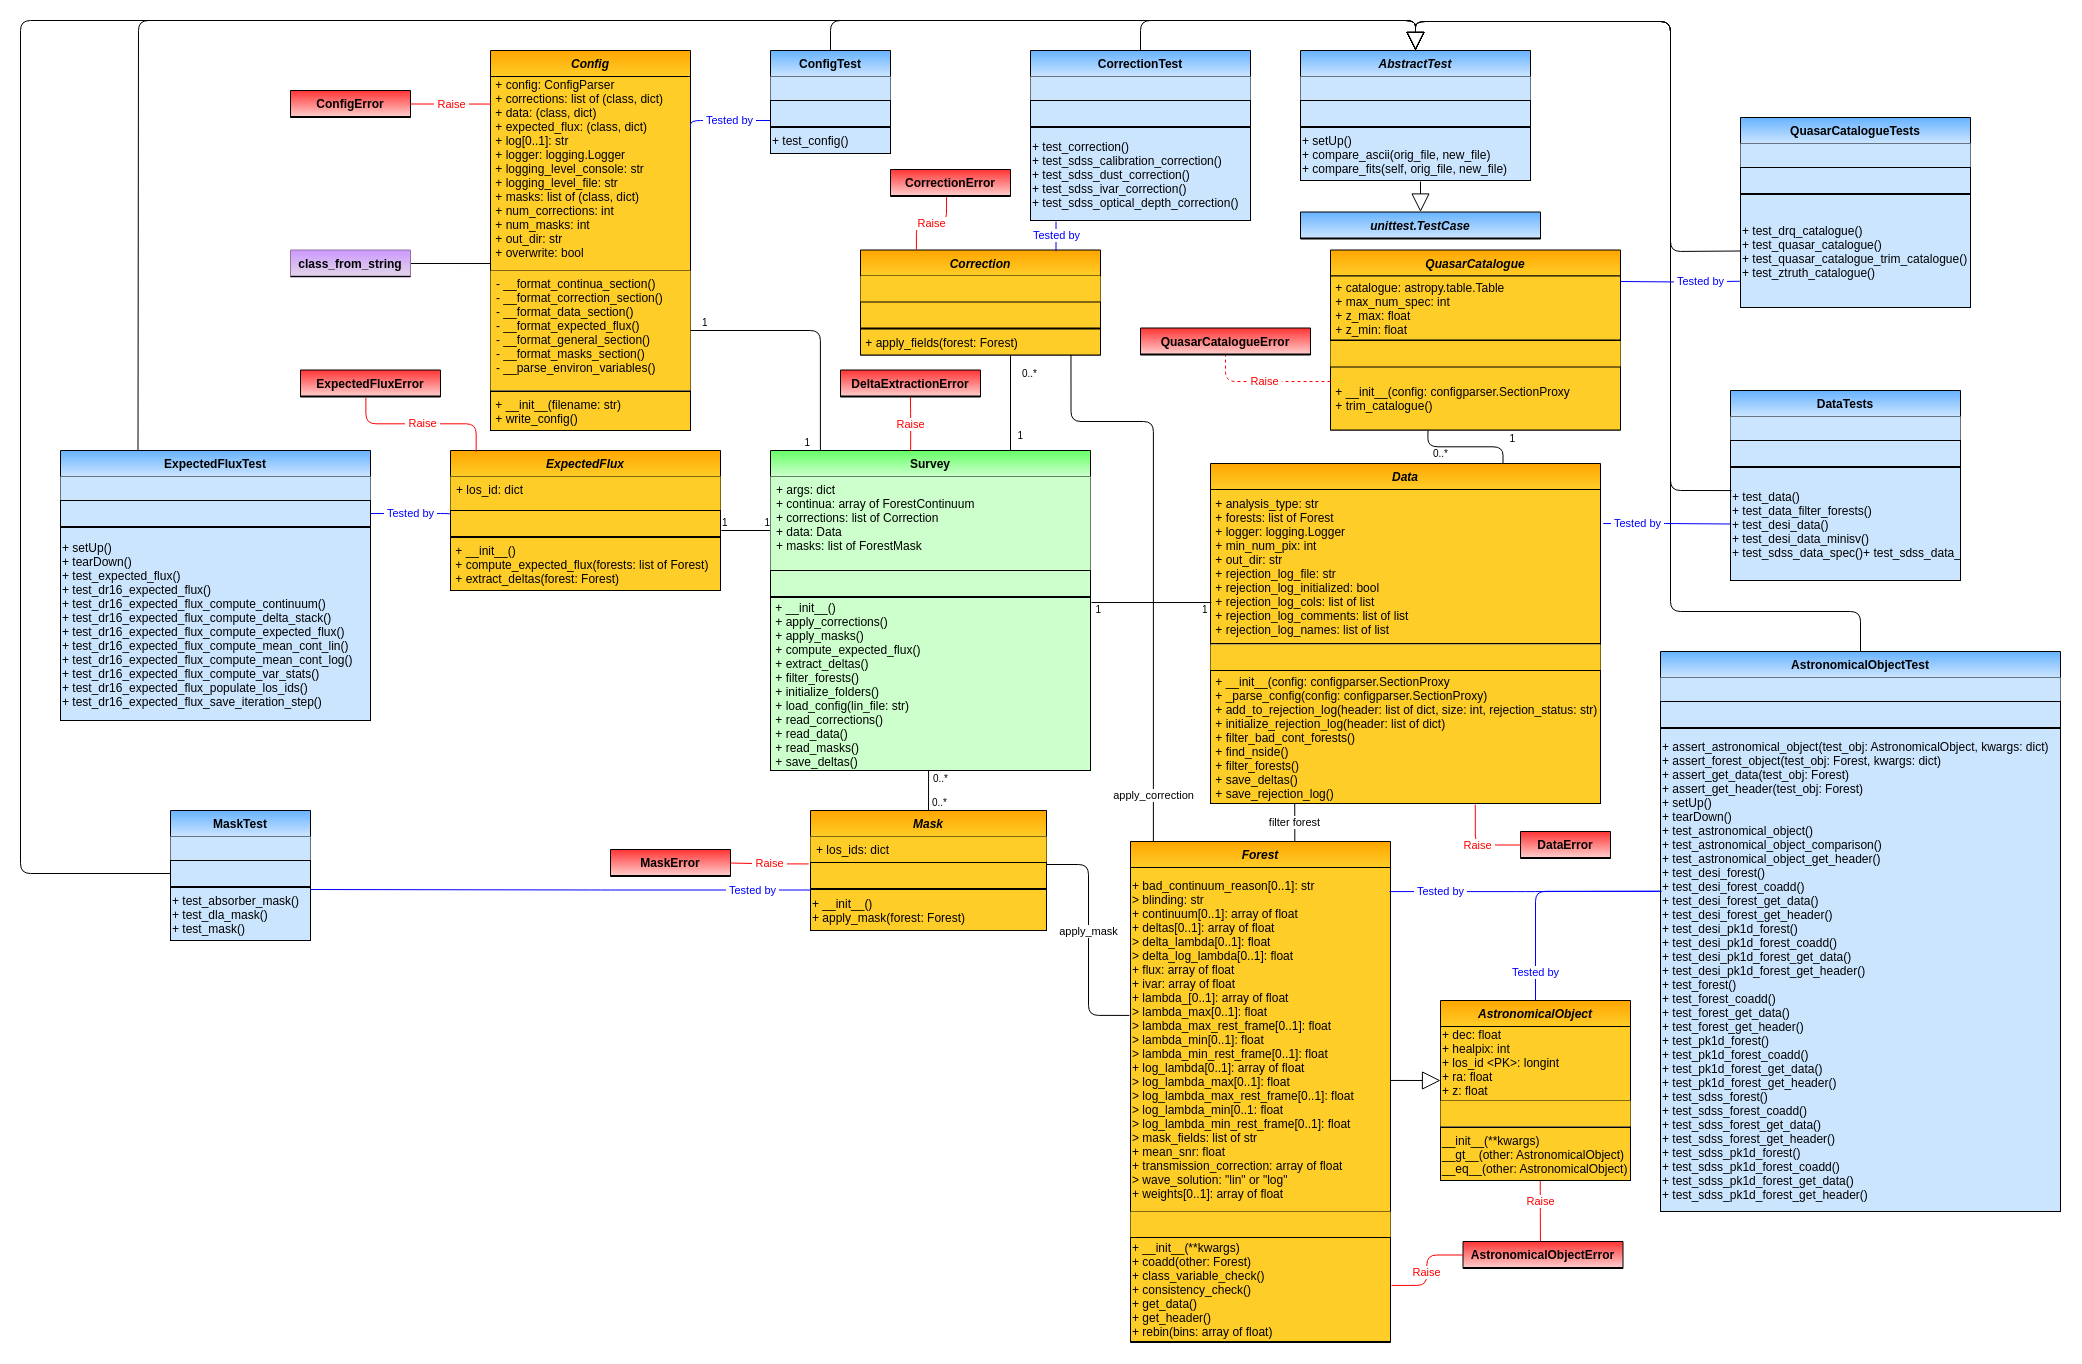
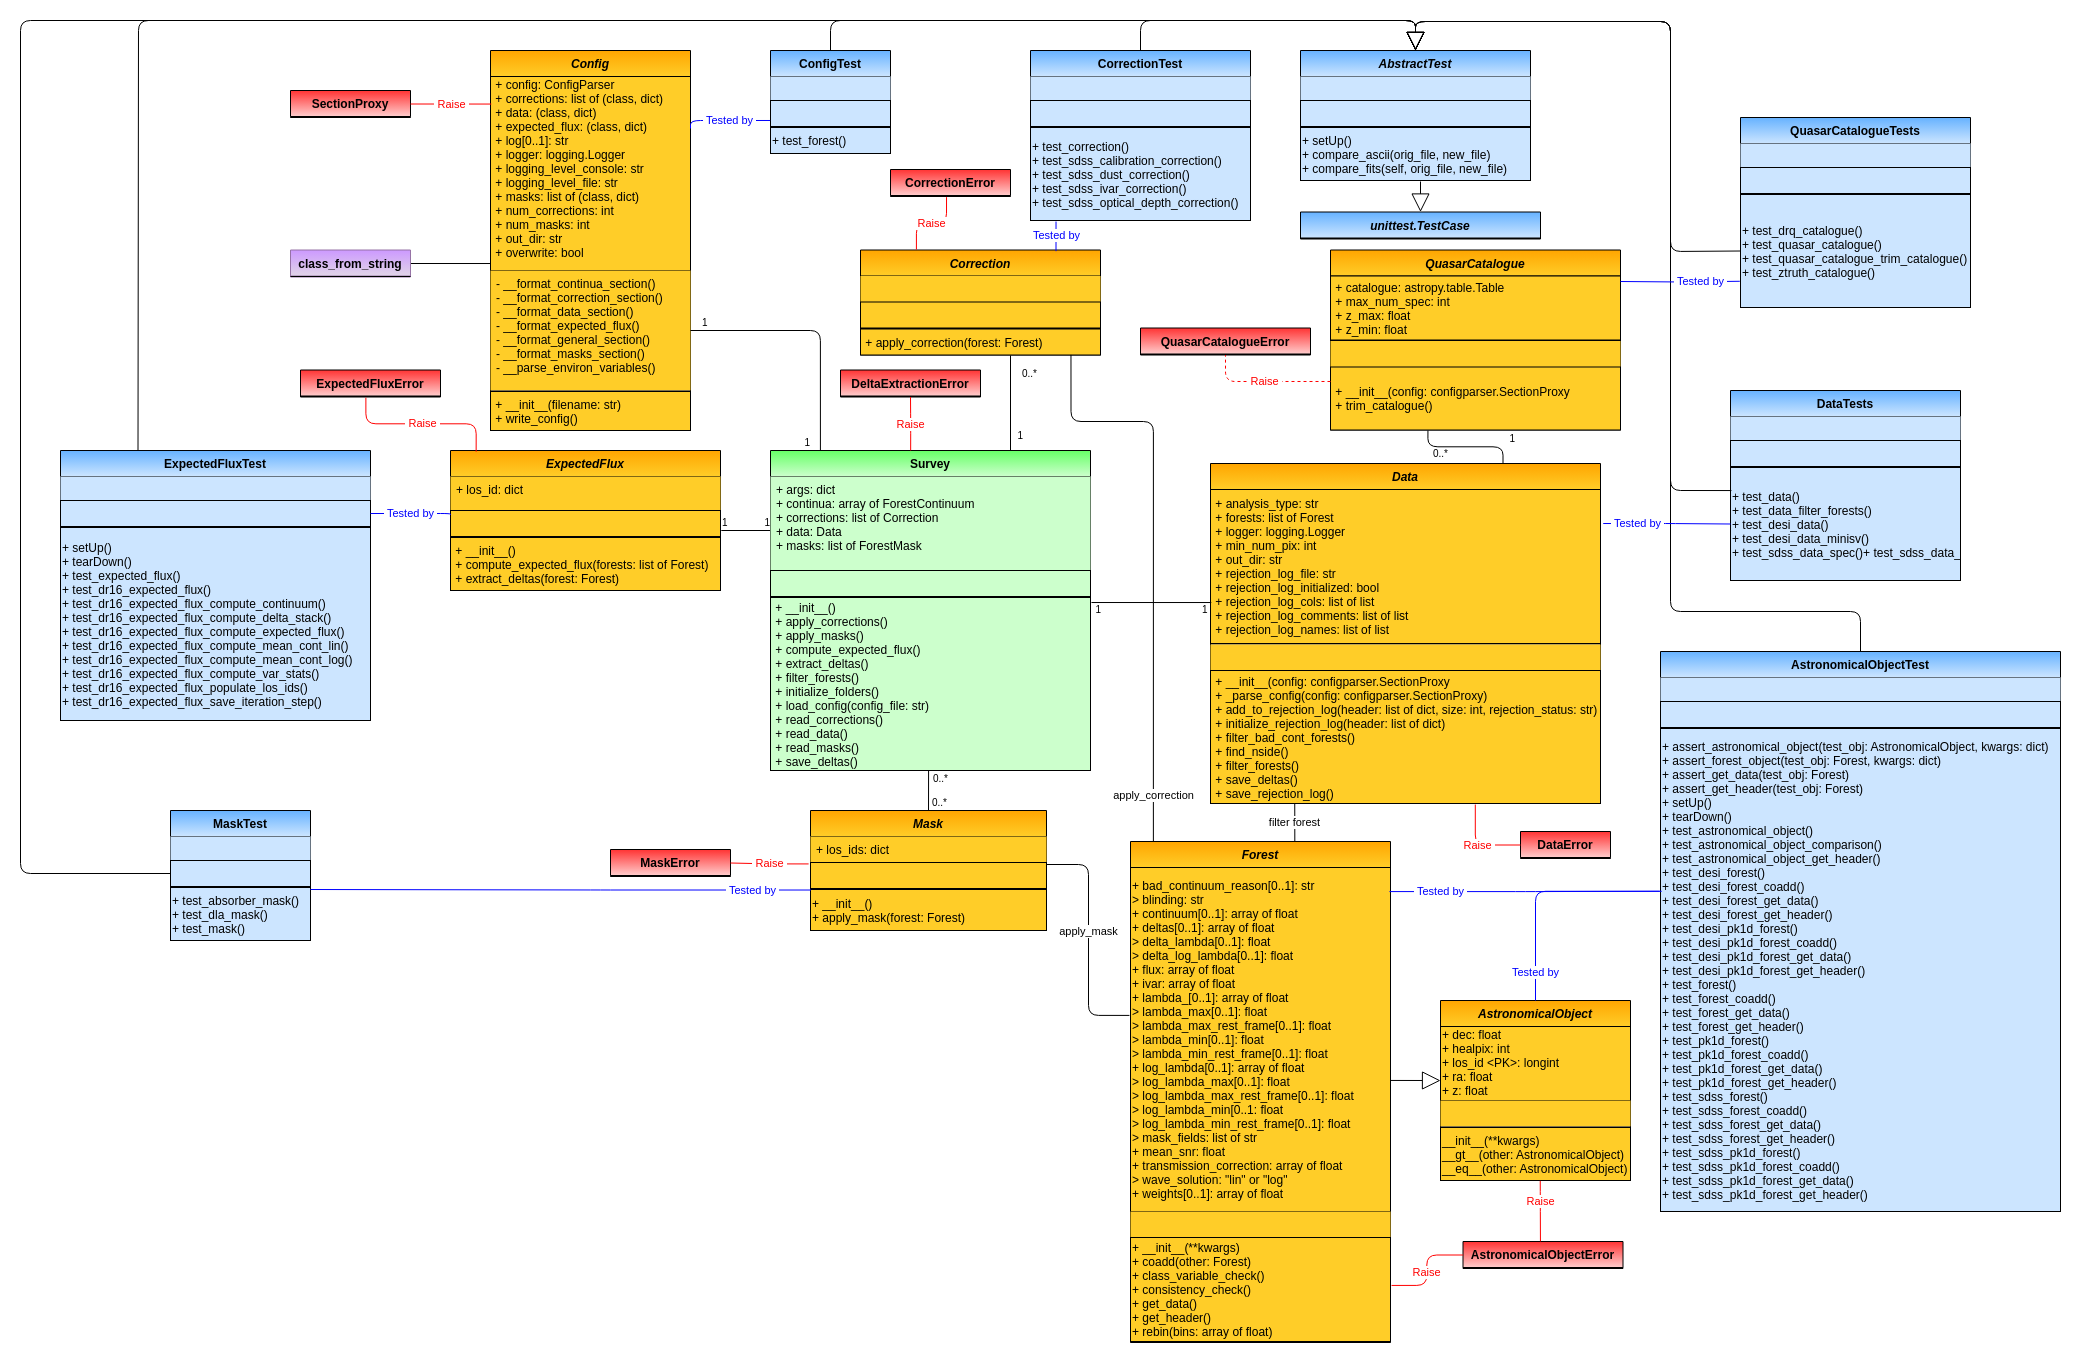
- <mxCell id="51" value="ConfigError" style="swimlane;fontStyle=1;childLayout=stackLayout;horizontal=1;startSize=26;horizontalStack=0;resizeParent=1;resizeParentMax=0;resizeLast=0;collapsible=1;marginBottom=0;swimlaneFillColor=#ffffff;rounded=0;shadow=0;glass=0;comic=0;strokeColor=#000000;swimlaneLine=1;gradientDirection=north;fillColor=#FFCCCC;gradientColor=#FF3333;" parent="1" vertex="1"><mxGeometry x="290" y="90" width="120" height="27" as="geometry" /></mxCell>
+ <mxCell id="51" value="SectionProxy" style="swimlane;fontStyle=1;childLayout=stackLayout;horizontal=1;startSize=26;horizontalStack=0;resizeParent=1;resizeParentMax=0;resizeLast=0;collapsible=1;marginBottom=0;swimlaneFillColor=#ffffff;rounded=0;shadow=0;glass=0;comic=0;strokeColor=#000000;swimlaneLine=1;gradientDirection=north;fillColor=#FFCCCC;gradientColor=#FF3333;" parent="1" vertex="1"><mxGeometry x="290" y="90" width="120" height="27" as="geometry" /></mxCell>
- <mxCell id="61" value="+ test_config()" style="text;strokeColor=#000000;align=left;verticalAlign=middle;overflow=hidden;rotatable=0;points=[[0,0.5],[1,0.5]];portConstraint=eastwest;rounded=0;shadow=0;glass=0;comic=0;fontStyle=0;gradientColor=none;swimlaneFillColor=#ffffff;gradientDirection=north;startSize=26;fillColor=#CCE5FF;" parent="57" vertex="1"><mxGeometry y="77" width="120" height="26" as="geometry" /></mxCell>
+ <mxCell id="61" value="+ test_forest()" style="text;strokeColor=#000000;align=left;verticalAlign=middle;overflow=hidden;rotatable=0;points=[[0,0.5],[1,0.5]];portConstraint=eastwest;rounded=0;shadow=0;glass=0;comic=0;fontStyle=0;gradientColor=none;swimlaneFillColor=#ffffff;gradientDirection=north;startSize=26;fillColor=#CCE5FF;" parent="57" vertex="1"><mxGeometry y="77" width="120" height="26" as="geometry" /></mxCell>
- <mxCell id="17" value=" + apply_fields(forest: Forest)" style="text;strokeColor=#000000;fillColor=#ffcd28;align=left;verticalAlign=middle;overflow=hidden;rotatable=0;points=[[0,0.5],[1,0.5]];portConstraint=eastwest;rounded=0;shadow=0;glass=0;comic=0;fontStyle=0;gradientColor=none;swimlaneFillColor=#ffffff;gradientDirection=north;startSize=26;" parent="13" vertex="1"><mxGeometry y="79" width="240" height="26" as="geometry" /></mxCell>
+ <mxCell id="17" value=" + apply_correction(forest: Forest)" style="text;strokeColor=#000000;fillColor=#ffcd28;align=left;verticalAlign=middle;overflow=hidden;rotatable=0;points=[[0,0.5],[1,0.5]];portConstraint=eastwest;rounded=0;shadow=0;glass=0;comic=0;fontStyle=0;gradientColor=none;swimlaneFillColor=#ffffff;gradientDirection=north;startSize=26;" parent="13" vertex="1"><mxGeometry y="79" width="240" height="26" as="geometry" /></mxCell>
- <mxCell id="12" value=" + __init__()&#10; + apply_corrections()&#10; + apply_masks()&#10; + compute_expected_flux()&#10; + extract_deltas()&#10; + filter_forests()&#10; + initialize_folders() &#10; + load_config(lin_file: str)&#10; + read_corrections() &#10; + read_data()&#10; + read_masks()&#10; + save_deltas()" style="text;strokeColor=#000000;align=left;verticalAlign=middle;overflow=hidden;rotatable=0;points=[[0,0.5],[1,0.5]];portConstraint=eastwest;rounded=0;shadow=0;glass=0;comic=0;fontStyle=0;gradientColor=none;swimlaneFillColor=#ffffff;gradientDirection=north;startSize=26;fillColor=#CCFFCC;" parent="8" vertex="1"><mxGeometry y="147" width="320" height="173" as="geometry" /></mxCell>
+ <mxCell id="12" value=" + __init__()&#10; + apply_corrections()&#10; + apply_masks()&#10; + compute_expected_flux()&#10; + extract_deltas()&#10; + filter_forests()&#10; + initialize_folders() &#10; + load_config(config_file: str)&#10; + read_corrections() &#10; + read_data()&#10; + read_masks()&#10; + save_deltas()" style="text;strokeColor=#000000;align=left;verticalAlign=middle;overflow=hidden;rotatable=0;points=[[0,0.5],[1,0.5]];portConstraint=eastwest;rounded=0;shadow=0;glass=0;comic=0;fontStyle=0;gradientColor=none;swimlaneFillColor=#ffffff;gradientDirection=north;startSize=26;fillColor=#CCFFCC;" parent="8" vertex="1"><mxGeometry y="147" width="320" height="173" as="geometry" /></mxCell>
